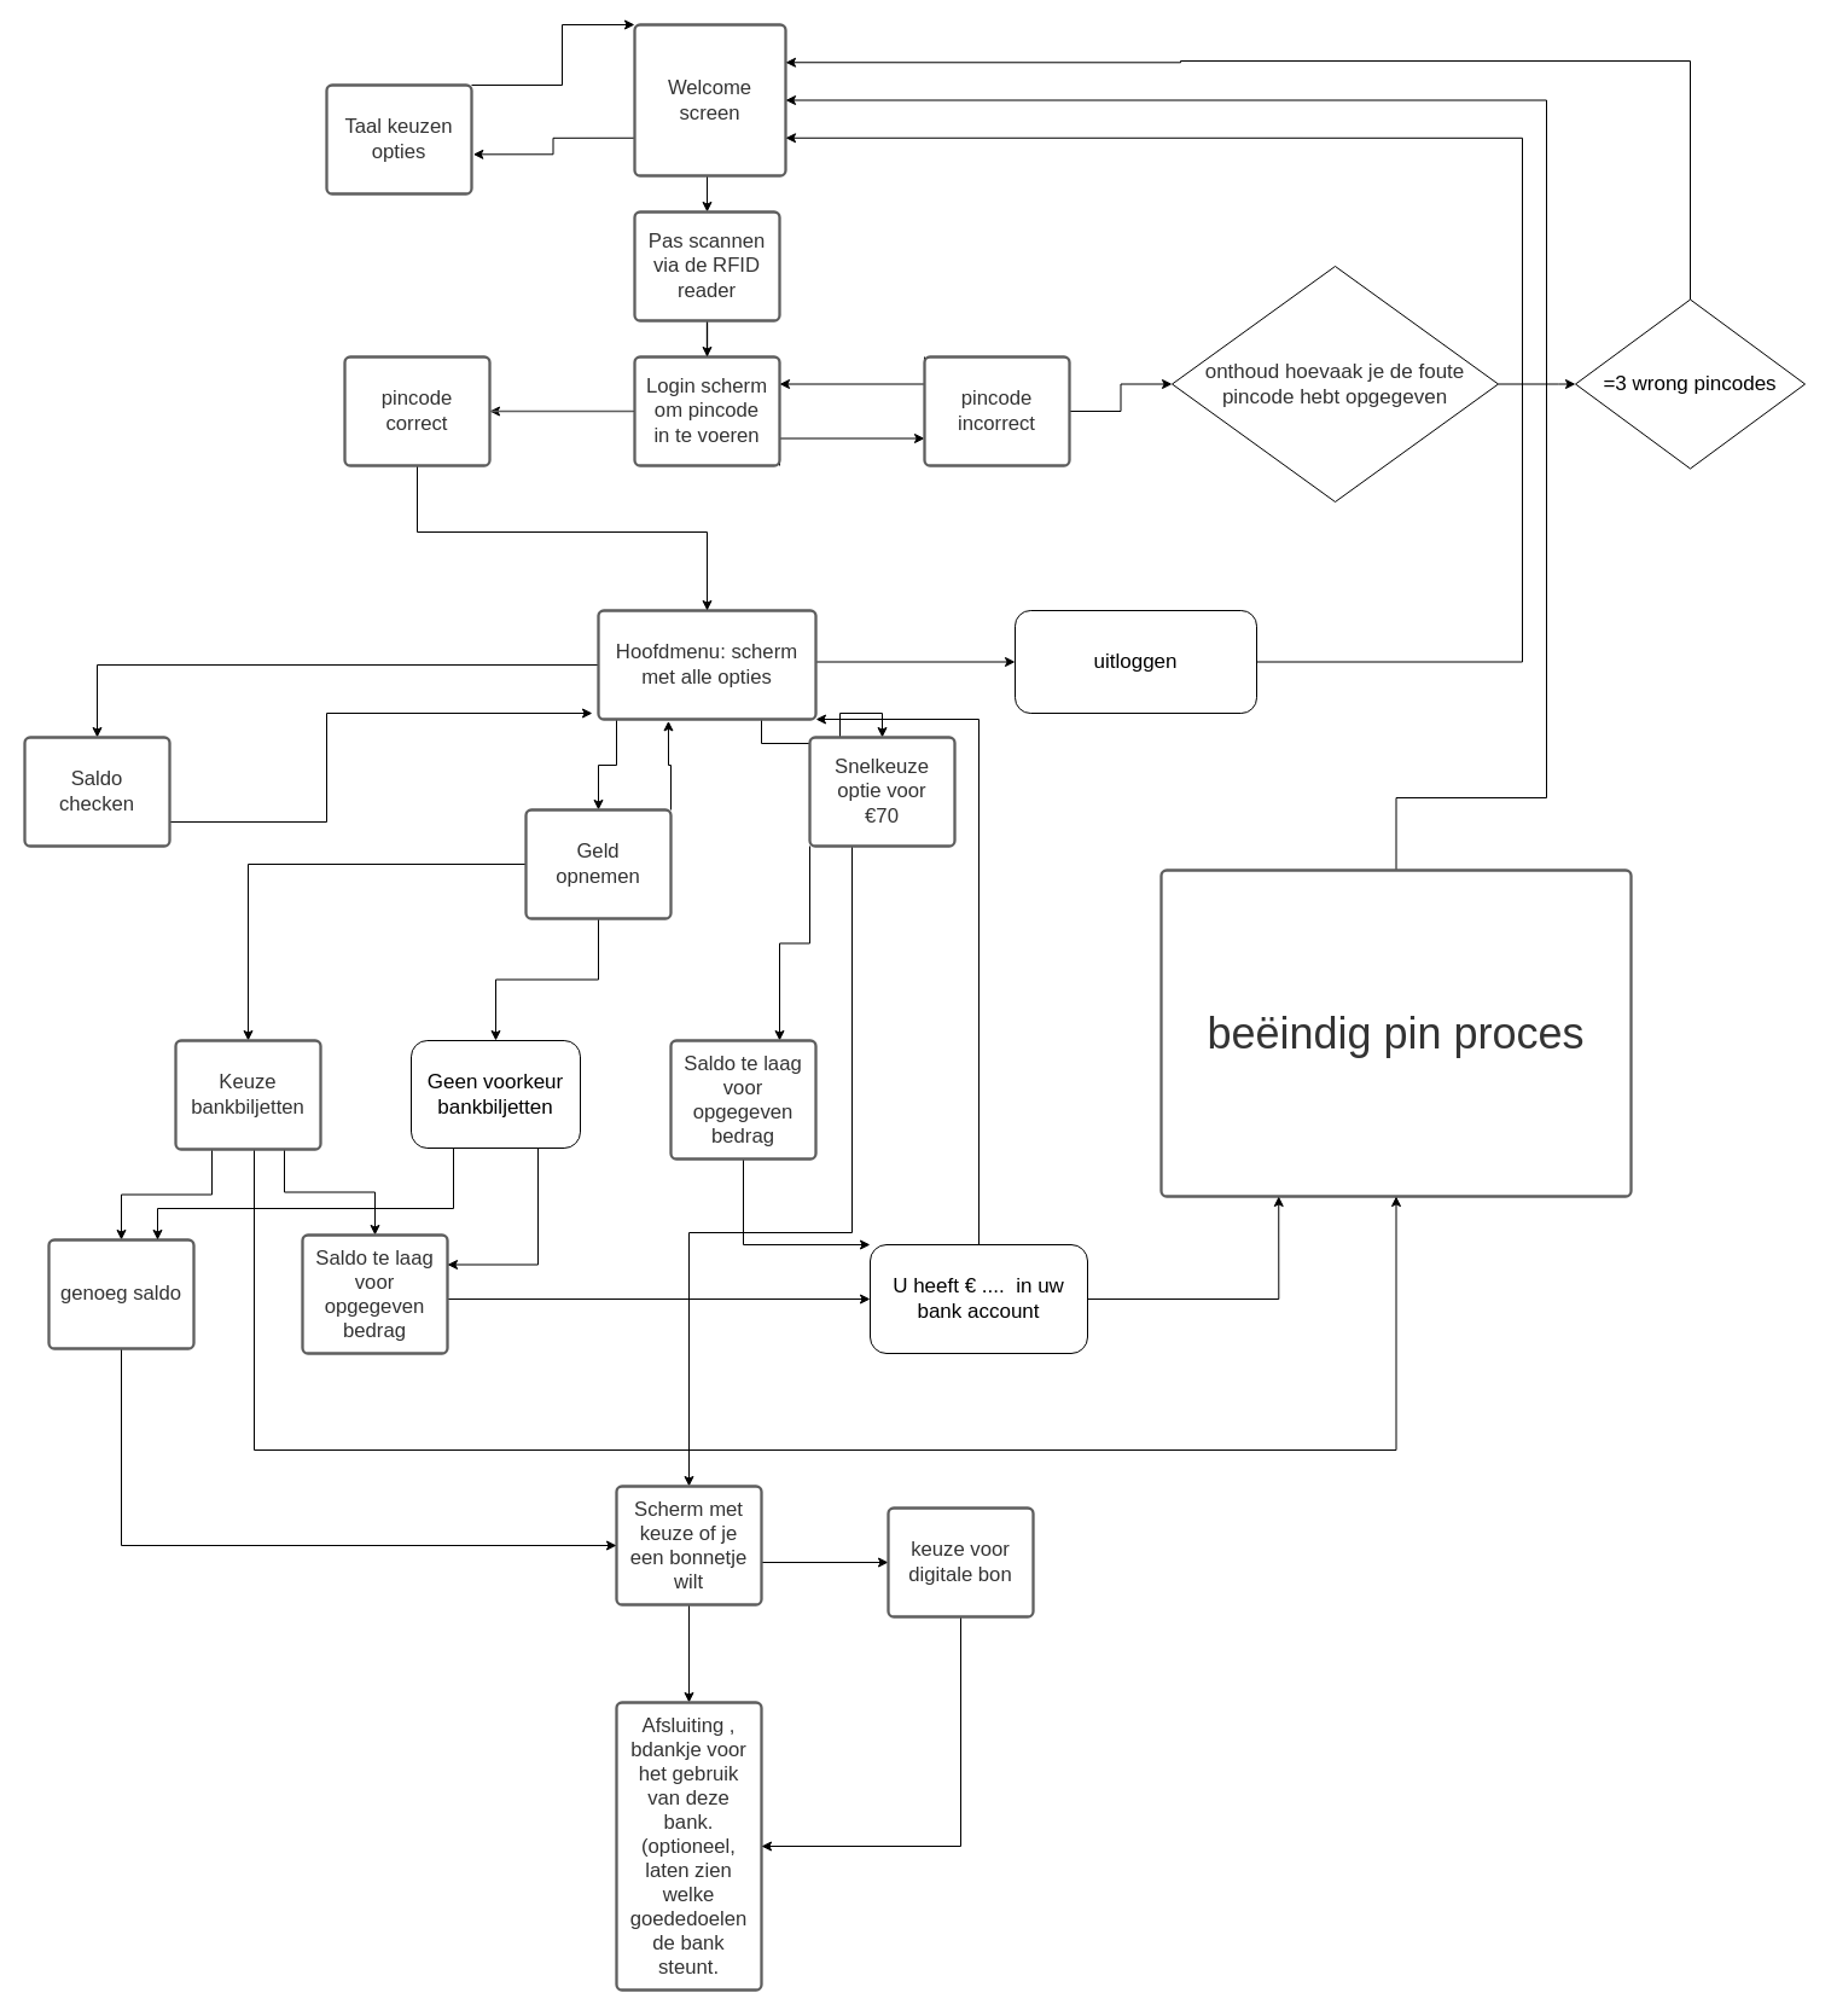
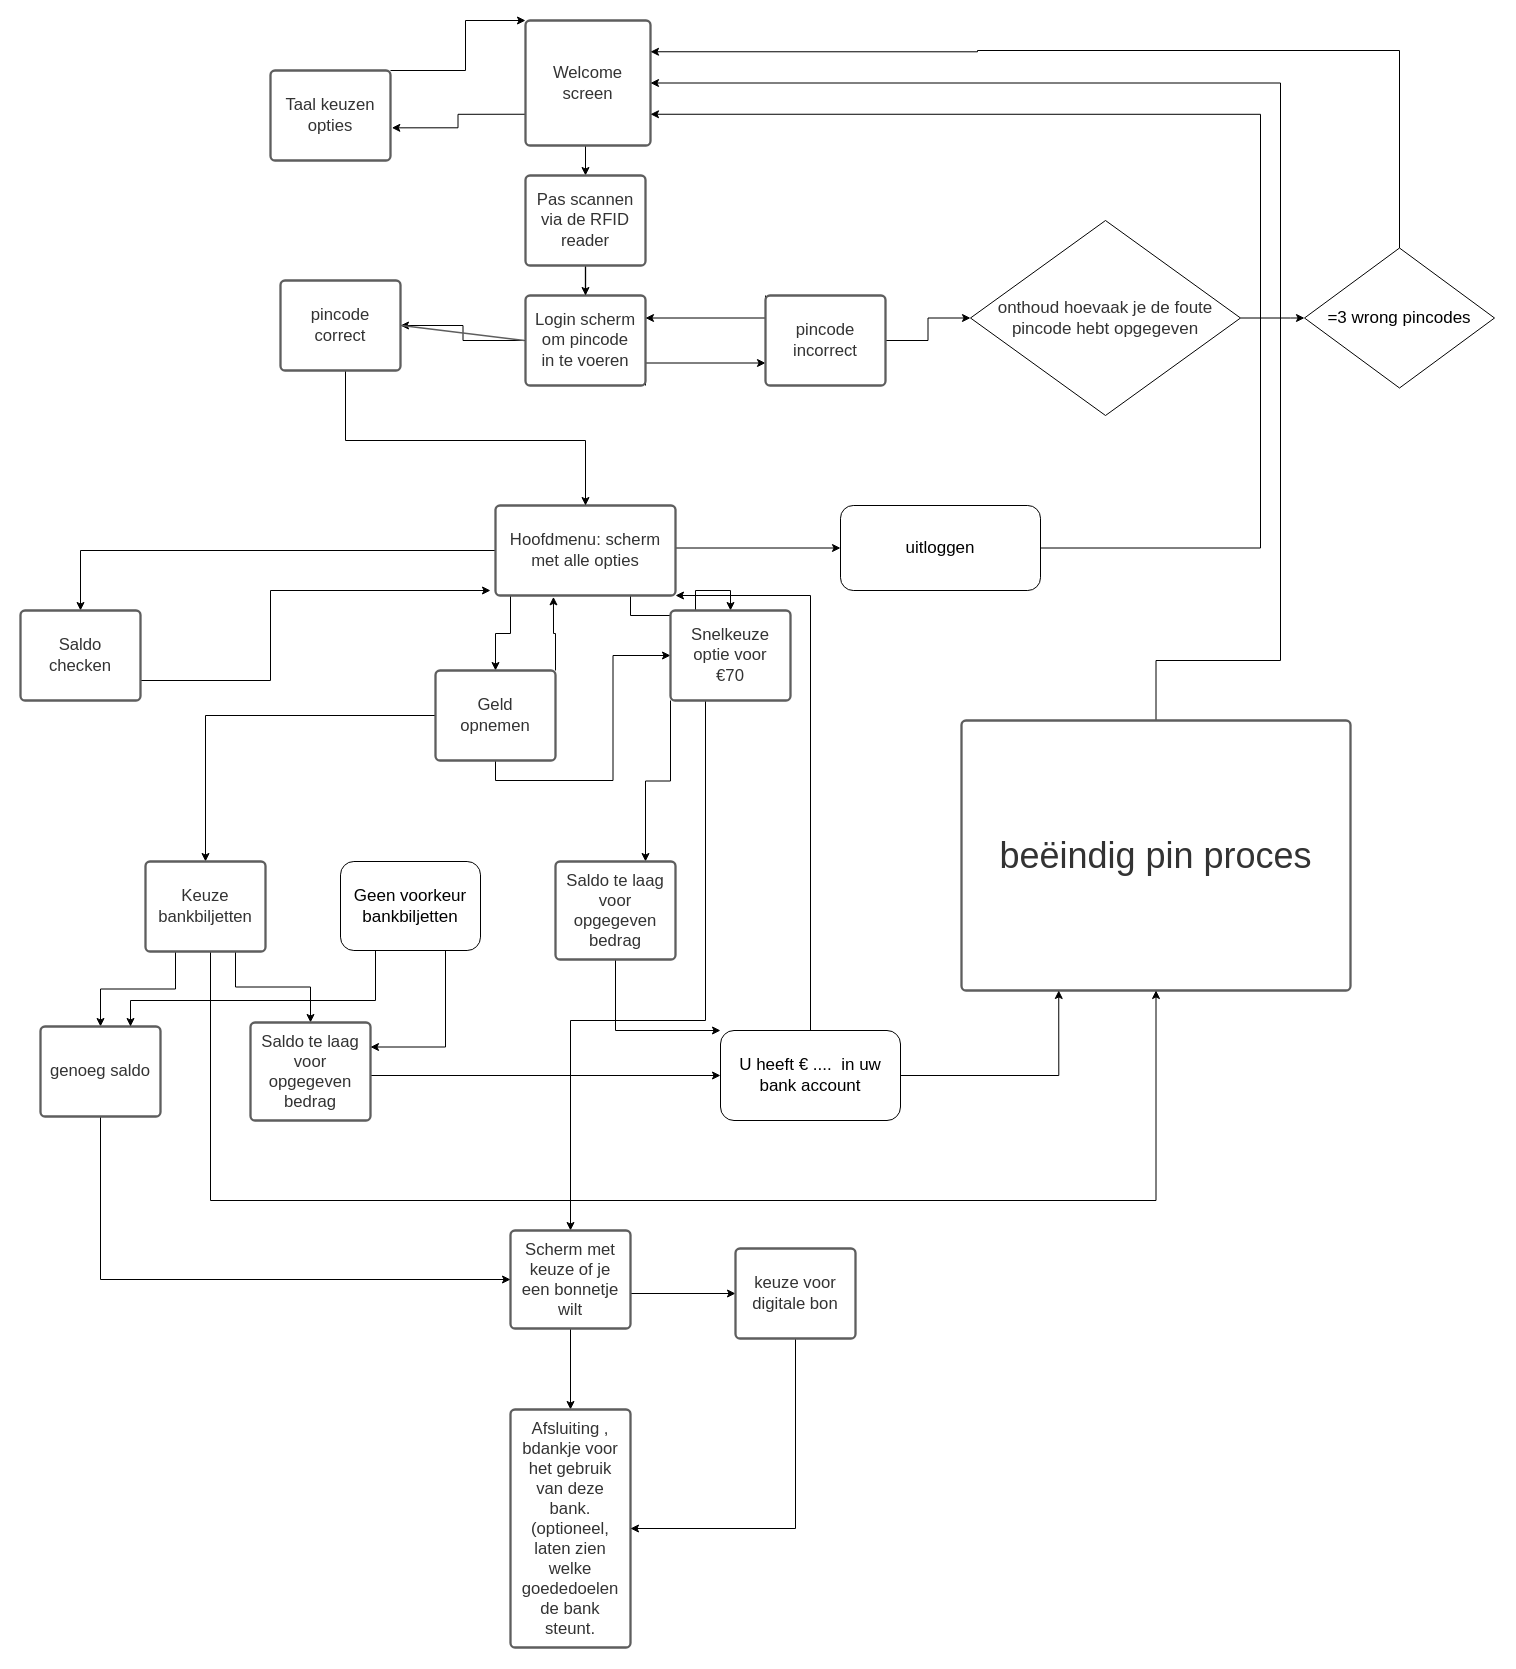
- <mxCell id="34" value="pincode correct" style="html=1;overflow=block;blockSpacing=1;whiteSpace=wrap;;whiteSpace=wrap;fontSize=16.7;fontColor=#333333;align=center;spacing=3.8;strokeColor=#5e5e5e;strokeOpacity=100;rounded=1;absoluteArcSize=1;arcSize=9;strokeWidth=2.3;" parent="1" vertex="1"><mxGeometry x="285" y="295" width="120" height="90" as="geometry" /></mxCell>
+ <mxCell id="34" value="pincode correct" style="html=1;overflow=block;blockSpacing=1;whiteSpace=wrap;;whiteSpace=wrap;fontSize=16.7;fontColor=#333333;align=center;spacing=3.8;strokeColor=#5e5e5e;strokeOpacity=100;rounded=1;absoluteArcSize=1;arcSize=9;strokeWidth=2.3;" parent="1" vertex="1"><mxGeometry x="280" y="280" width="120" height="90" as="geometry" /></mxCell>
- <mxCell id="18" style="edgeStyle=orthogonalEdgeStyle;rounded=0;orthogonalLoop=1;jettySize=auto;html=1;exitX=0.5;exitY=1;exitDx=0;exitDy=0;entryX=0.5;entryY=0;entryDx=0;entryDy=0;" edge="1" parent="1" source="19" target="62"><mxGeometry relative="1" as="geometry" /></mxCell>
+ <mxCell id="18" style="edgeStyle=orthogonalEdgeStyle;rounded=0;orthogonalLoop=1;jettySize=auto;html=1;exitX=0.5;exitY=1;exitDx=0;exitDy=0;" edge="1" parent="1" source="19" target="22"><mxGeometry relative="1" as="geometry" /></mxCell>
